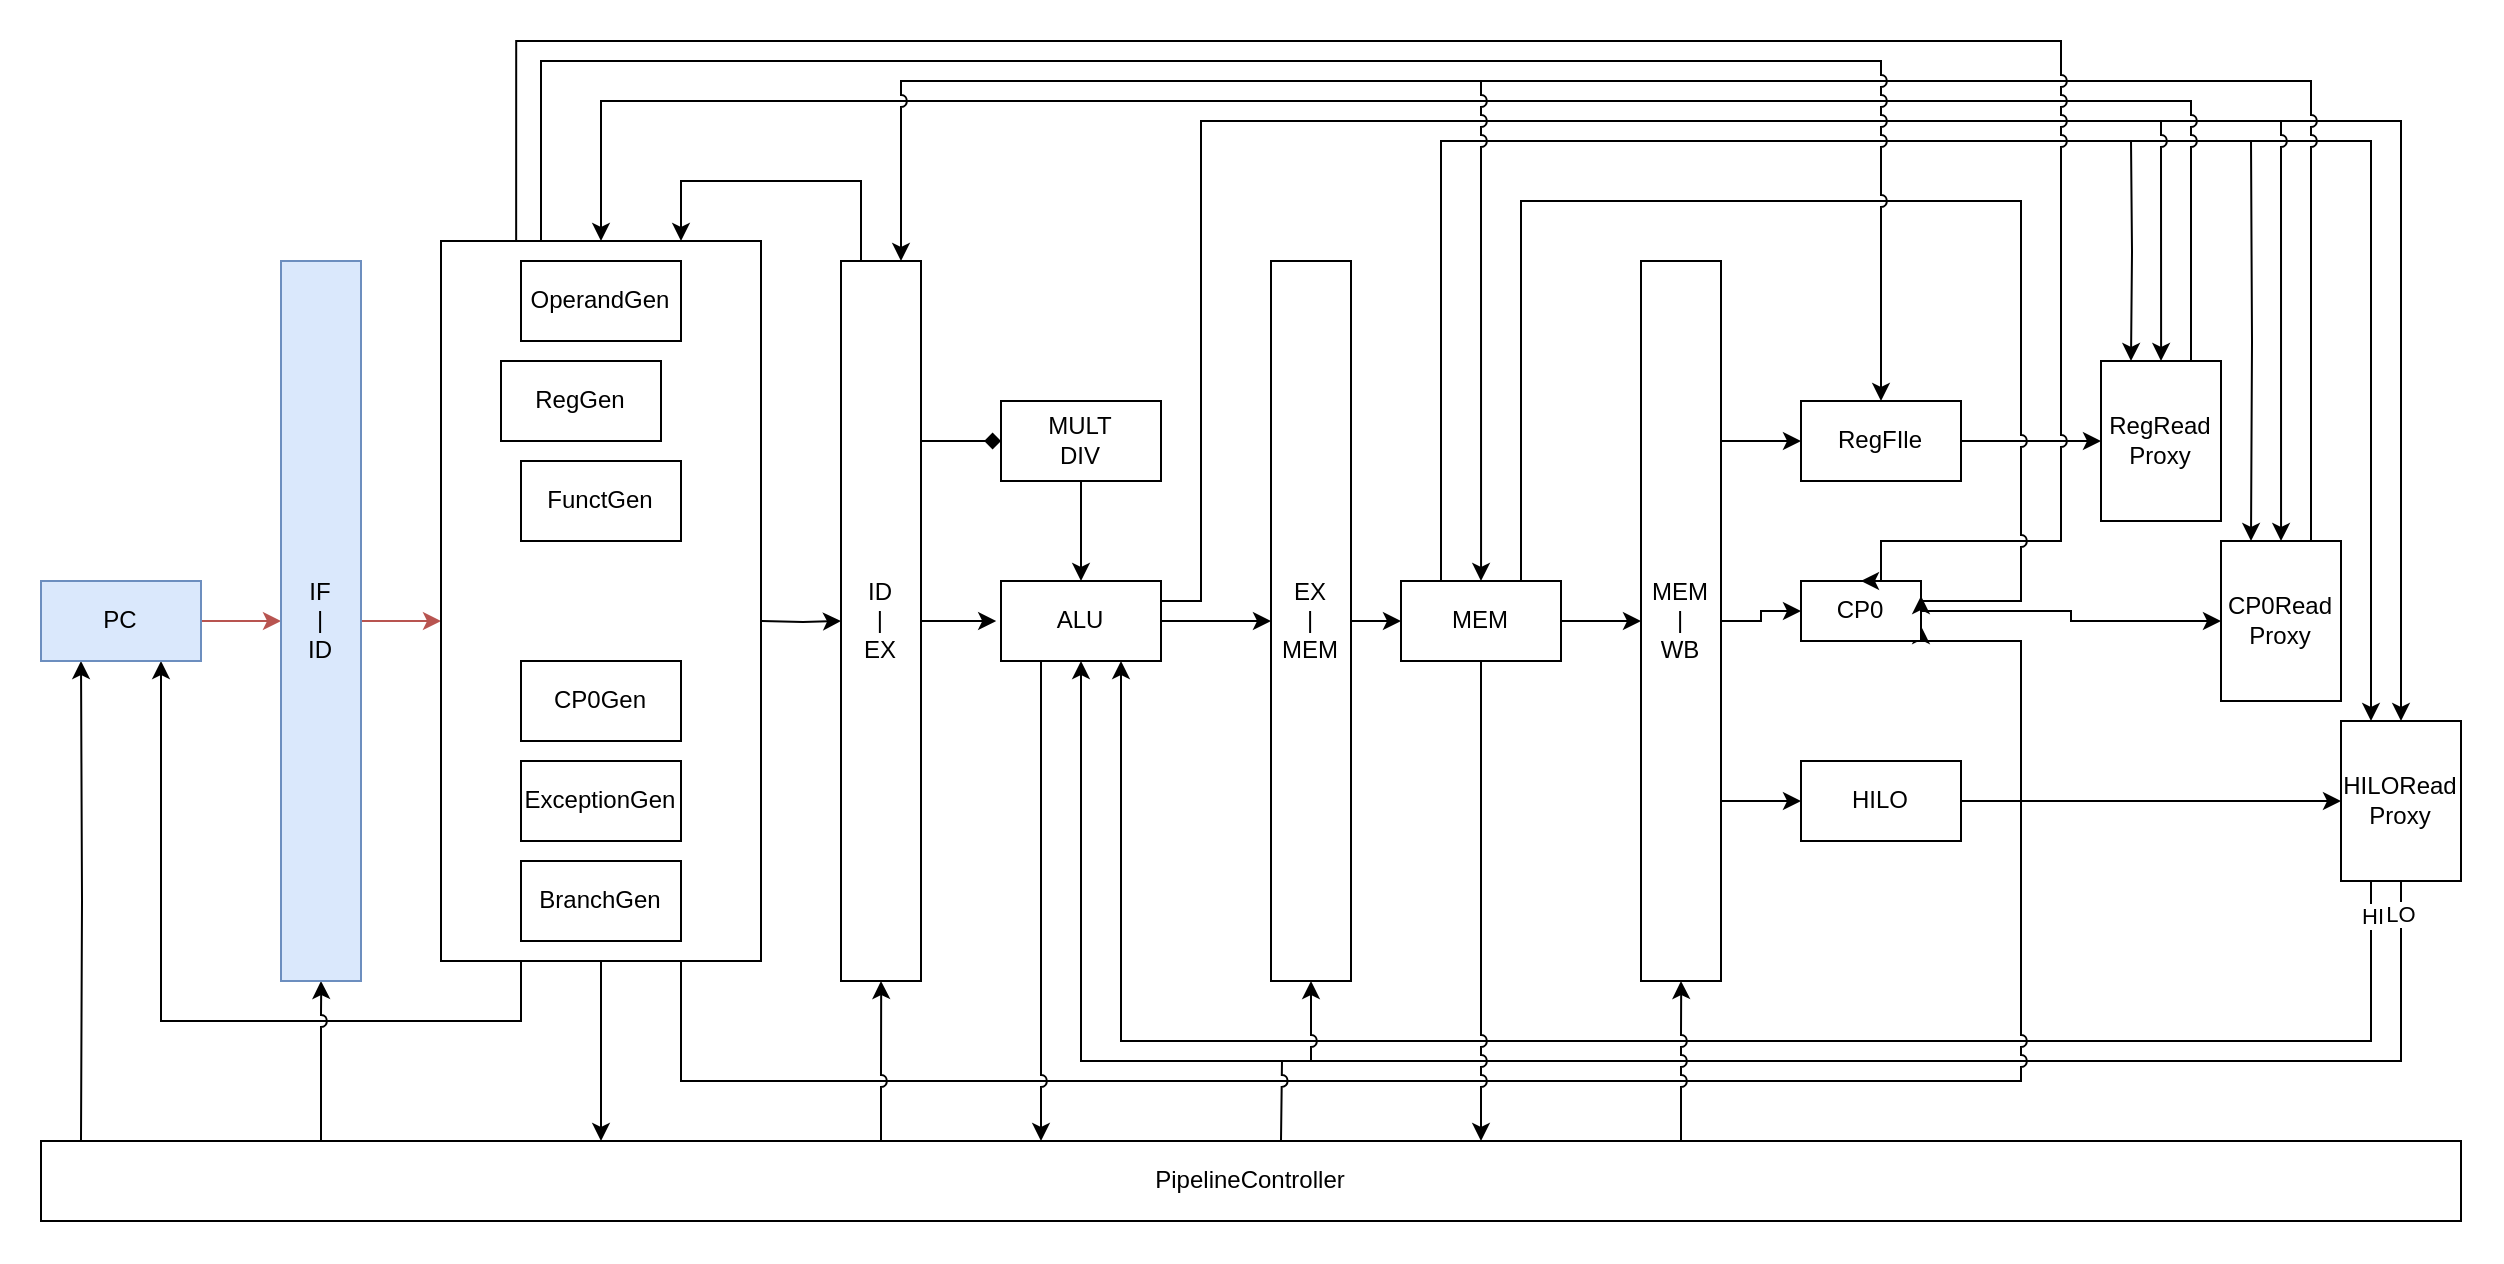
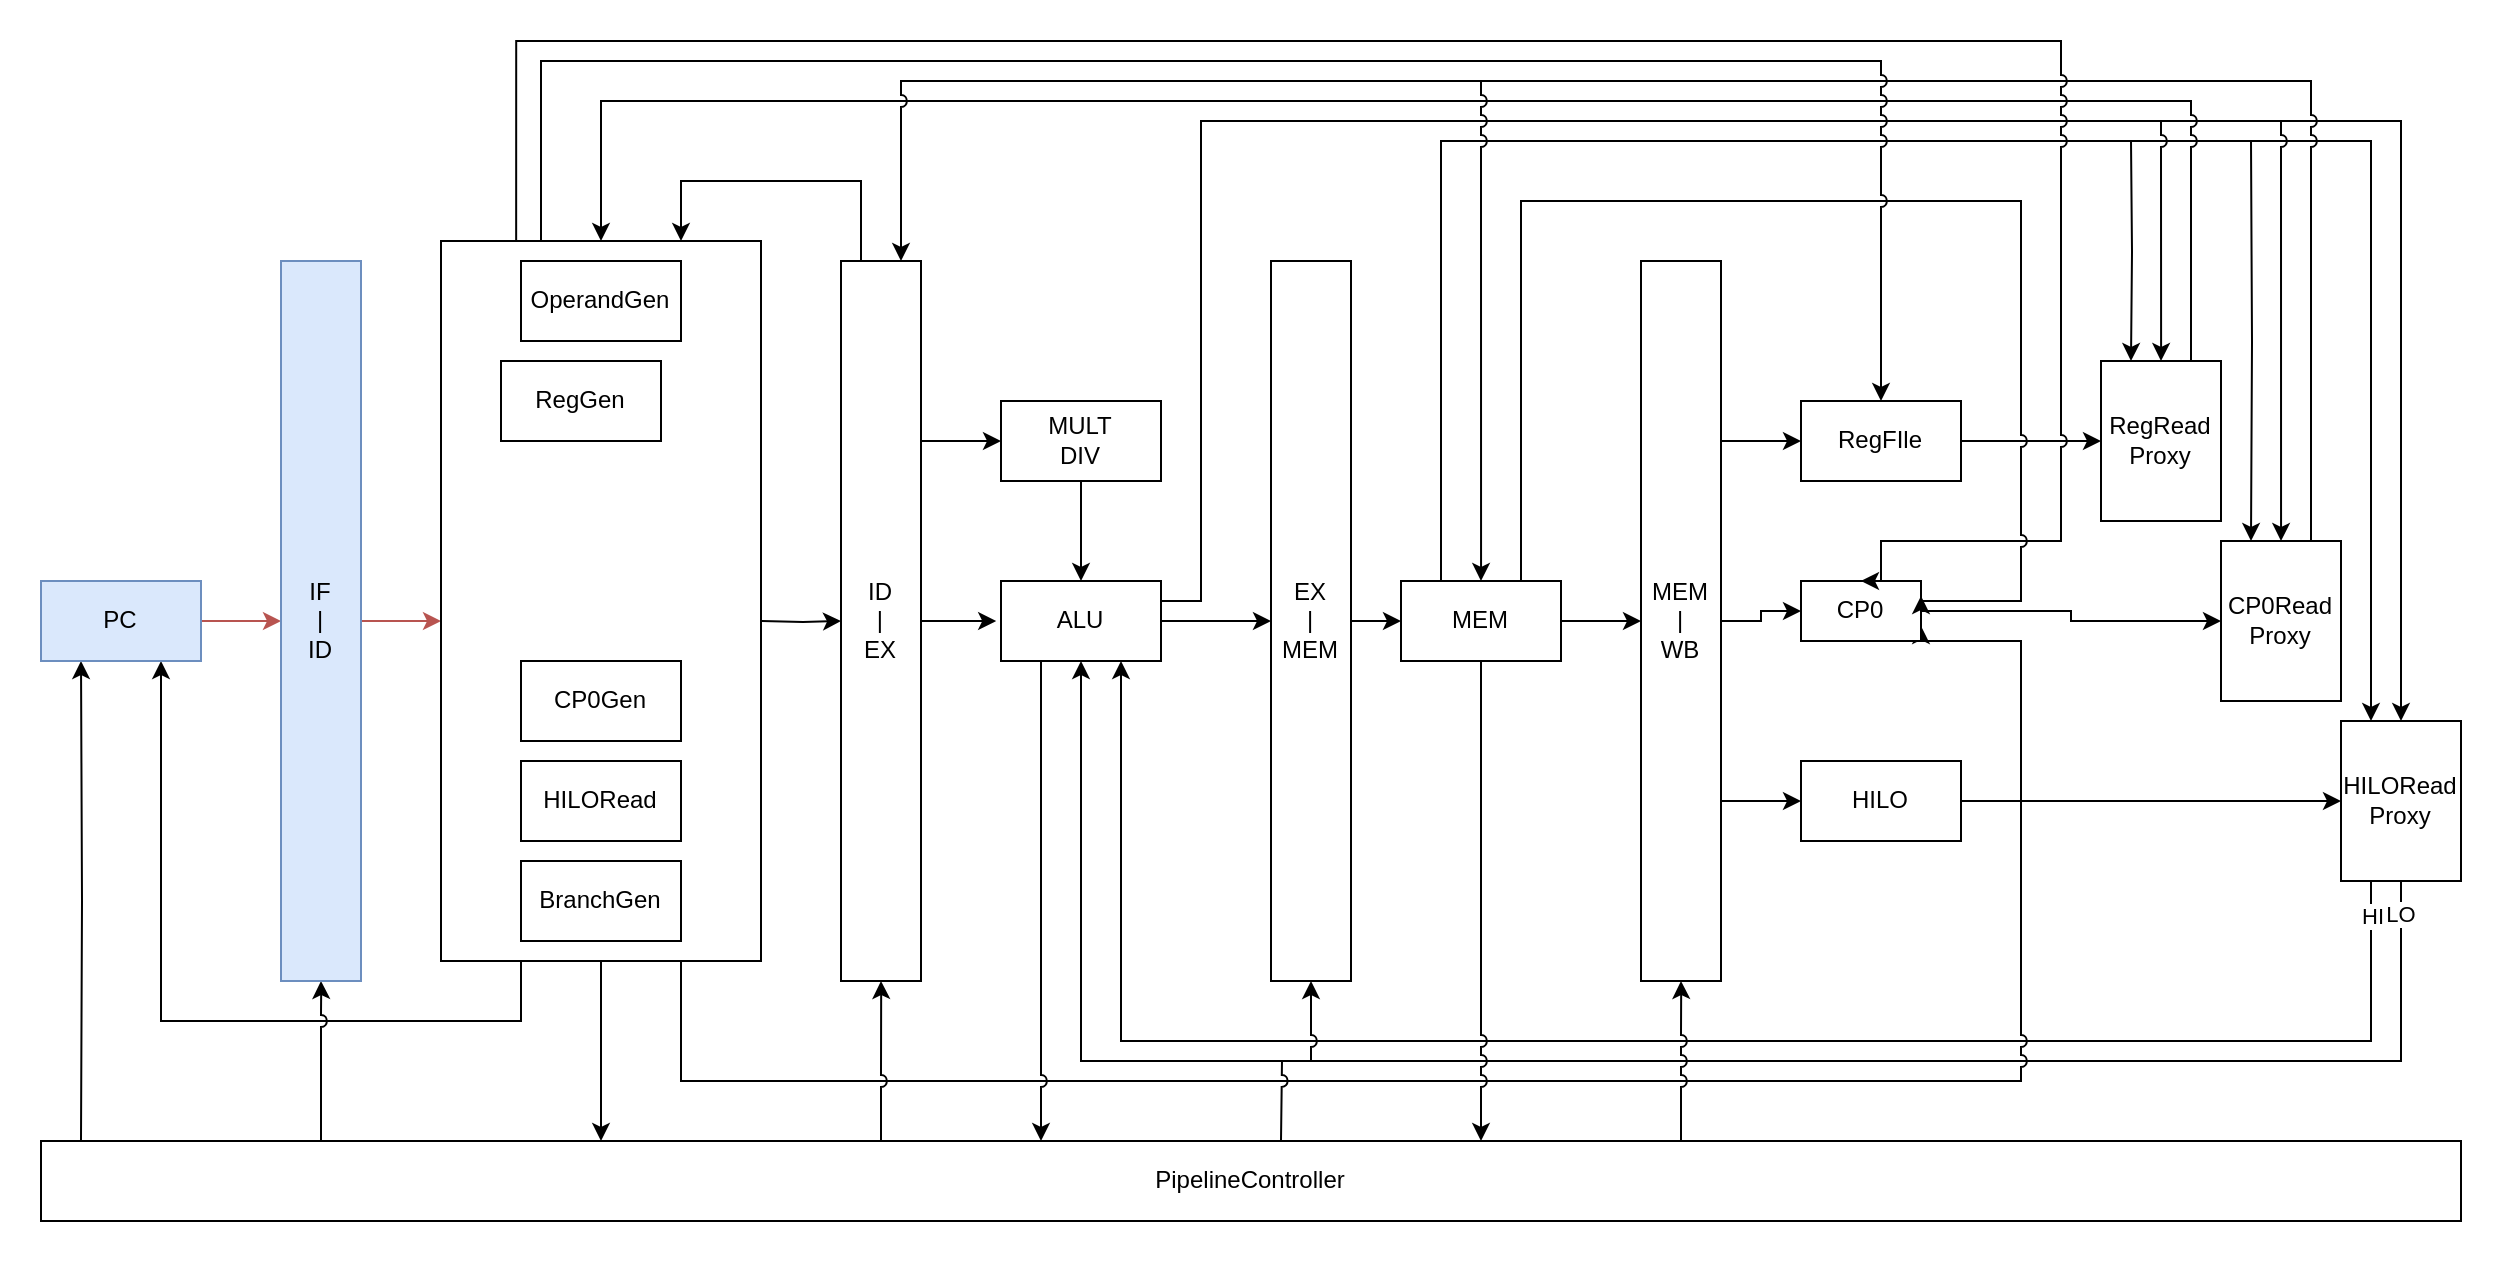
- <mxCell id="21" style="edgeStyle=orthogonalEdgeStyle;rounded=0;orthogonalLoop=1;jettySize=auto;html=1;exitX=1;exitY=0.25;exitDx=0;exitDy=0;entryX=0;entryY=0.5;entryDx=0;entryDy=0;endArrow=diamond;" parent="1" source="25" target="37" edge="1"><mxGeometry relative="1" as="geometry" /></mxCell>
+ <mxCell id="21" style="edgeStyle=orthogonalEdgeStyle;rounded=0;orthogonalLoop=1;jettySize=auto;html=1;exitX=1;exitY=0.25;exitDx=0;exitDy=0;entryX=0;entryY=0.5;entryDx=0;entryDy=0;" parent="1" source="25" target="37" edge="1"><mxGeometry relative="1" as="geometry" /></mxCell>
- <mxCell id="64" value="FunctGen" style="rounded=0;whiteSpace=wrap;html=1;" parent="1" vertex="1"><mxGeometry x="260" y="230" width="80" height="40" as="geometry" /></mxCell>
- <mxCell id="63" value="ExceptionGen" style="rounded=0;whiteSpace=wrap;html=1;" parent="1" vertex="1"><mxGeometry x="260" y="380" width="80" height="40" as="geometry" /></mxCell>
+ <mxCell id="63" value="HILORead" style="rounded=0;whiteSpace=wrap;html=1;" parent="1" vertex="1"><mxGeometry x="260" y="380" width="80" height="40" as="geometry" /></mxCell>
